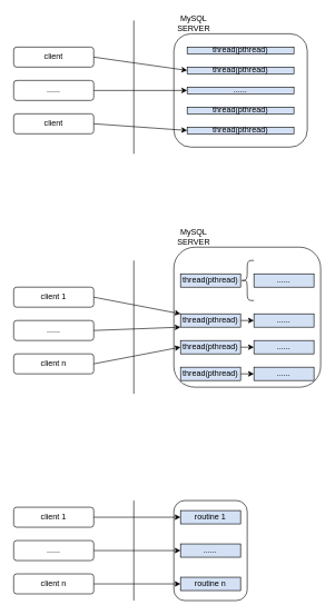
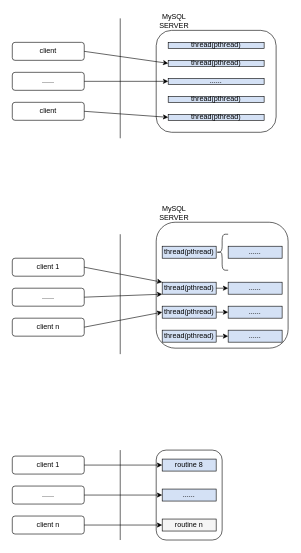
- <mxCell id="39" value="routine 1" style="rounded=0;whiteSpace=wrap;html=1;fillColor=#D4E1F5;" vertex="1" parent="1"><mxGeometry x="270" y="765" width="90" height="20" as="geometry" /></mxCell>
+ <mxCell id="39" value="routine 8" style="rounded=0;whiteSpace=wrap;html=1;fillColor=#D4E1F5;" vertex="1" parent="1"><mxGeometry x="270" y="765" width="90" height="20" as="geometry" /></mxCell>
- <mxCell id="47" value="routine n" style="rounded=0;whiteSpace=wrap;html=1;fillColor=#D4E1F5;" vertex="1" parent="1"><mxGeometry x="270" y="865" width="90" height="20" as="geometry" /></mxCell>
+ <mxCell id="47" value="routine n" style="rounded=0;whiteSpace=wrap;html=1;fillColor=#f5f5f5;" vertex="1" parent="1"><mxGeometry x="270" y="865" width="90" height="20" as="geometry" /></mxCell>
